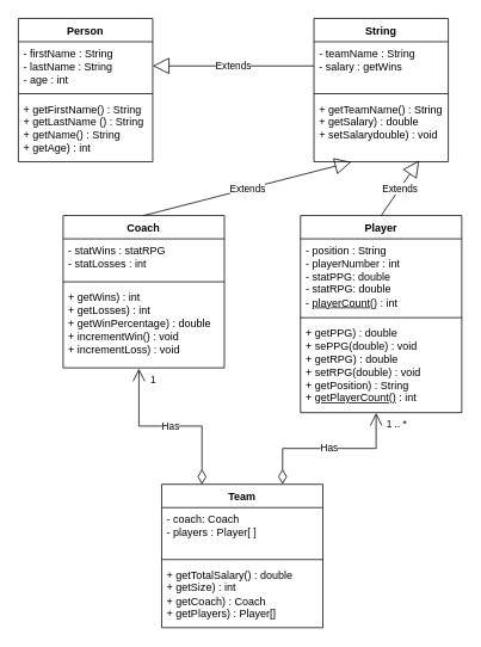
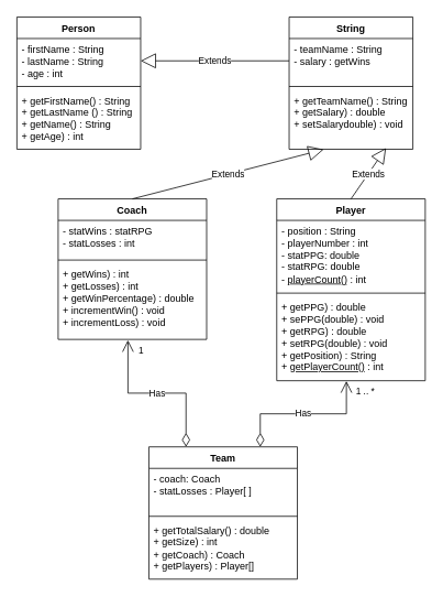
- <mxCell id="19" value="&lt;div&gt;- coach: Coach&lt;/div&gt;&lt;div&gt;- players : Player[ ]&lt;/div&gt;" style="text;strokeColor=none;fillColor=none;align=left;verticalAlign=top;spacingLeft=4;spacingRight=4;overflow=hidden;rotatable=0;points=[[0,0.5],[1,0.5]];portConstraint=eastwest;whiteSpace=wrap;html=1;" vertex="1" parent="18"><mxGeometry y="26" width="180" height="54" as="geometry" /></mxCell>
+ <mxCell id="19" value="&lt;div&gt;- coach: Coach&lt;/div&gt;&lt;div&gt;- statLosses : Player[ ]&lt;/div&gt;" style="text;strokeColor=none;fillColor=none;align=left;verticalAlign=top;spacingLeft=4;spacingRight=4;overflow=hidden;rotatable=0;points=[[0,0.5],[1,0.5]];portConstraint=eastwest;whiteSpace=wrap;html=1;" vertex="1" parent="18"><mxGeometry y="26" width="180" height="54" as="geometry" /></mxCell>
